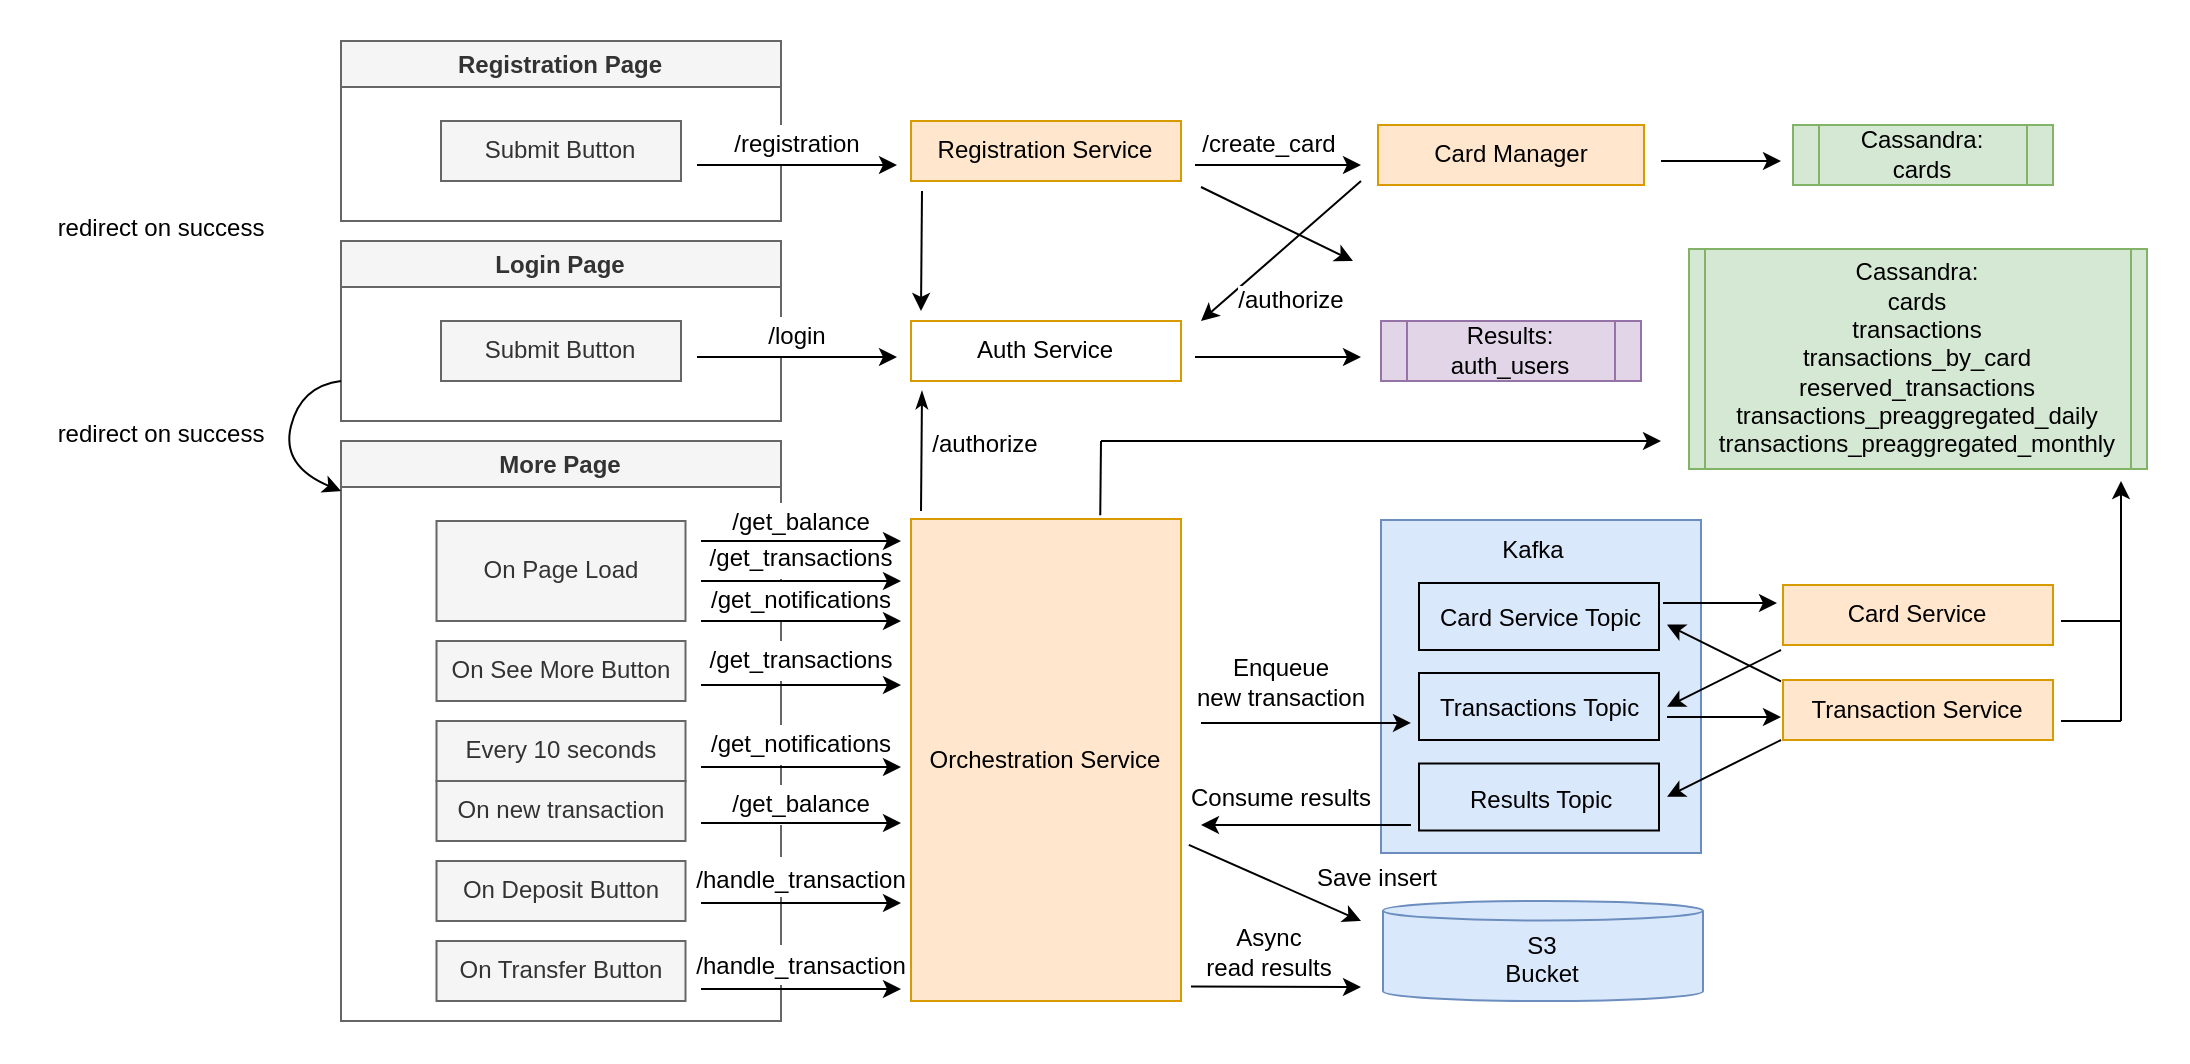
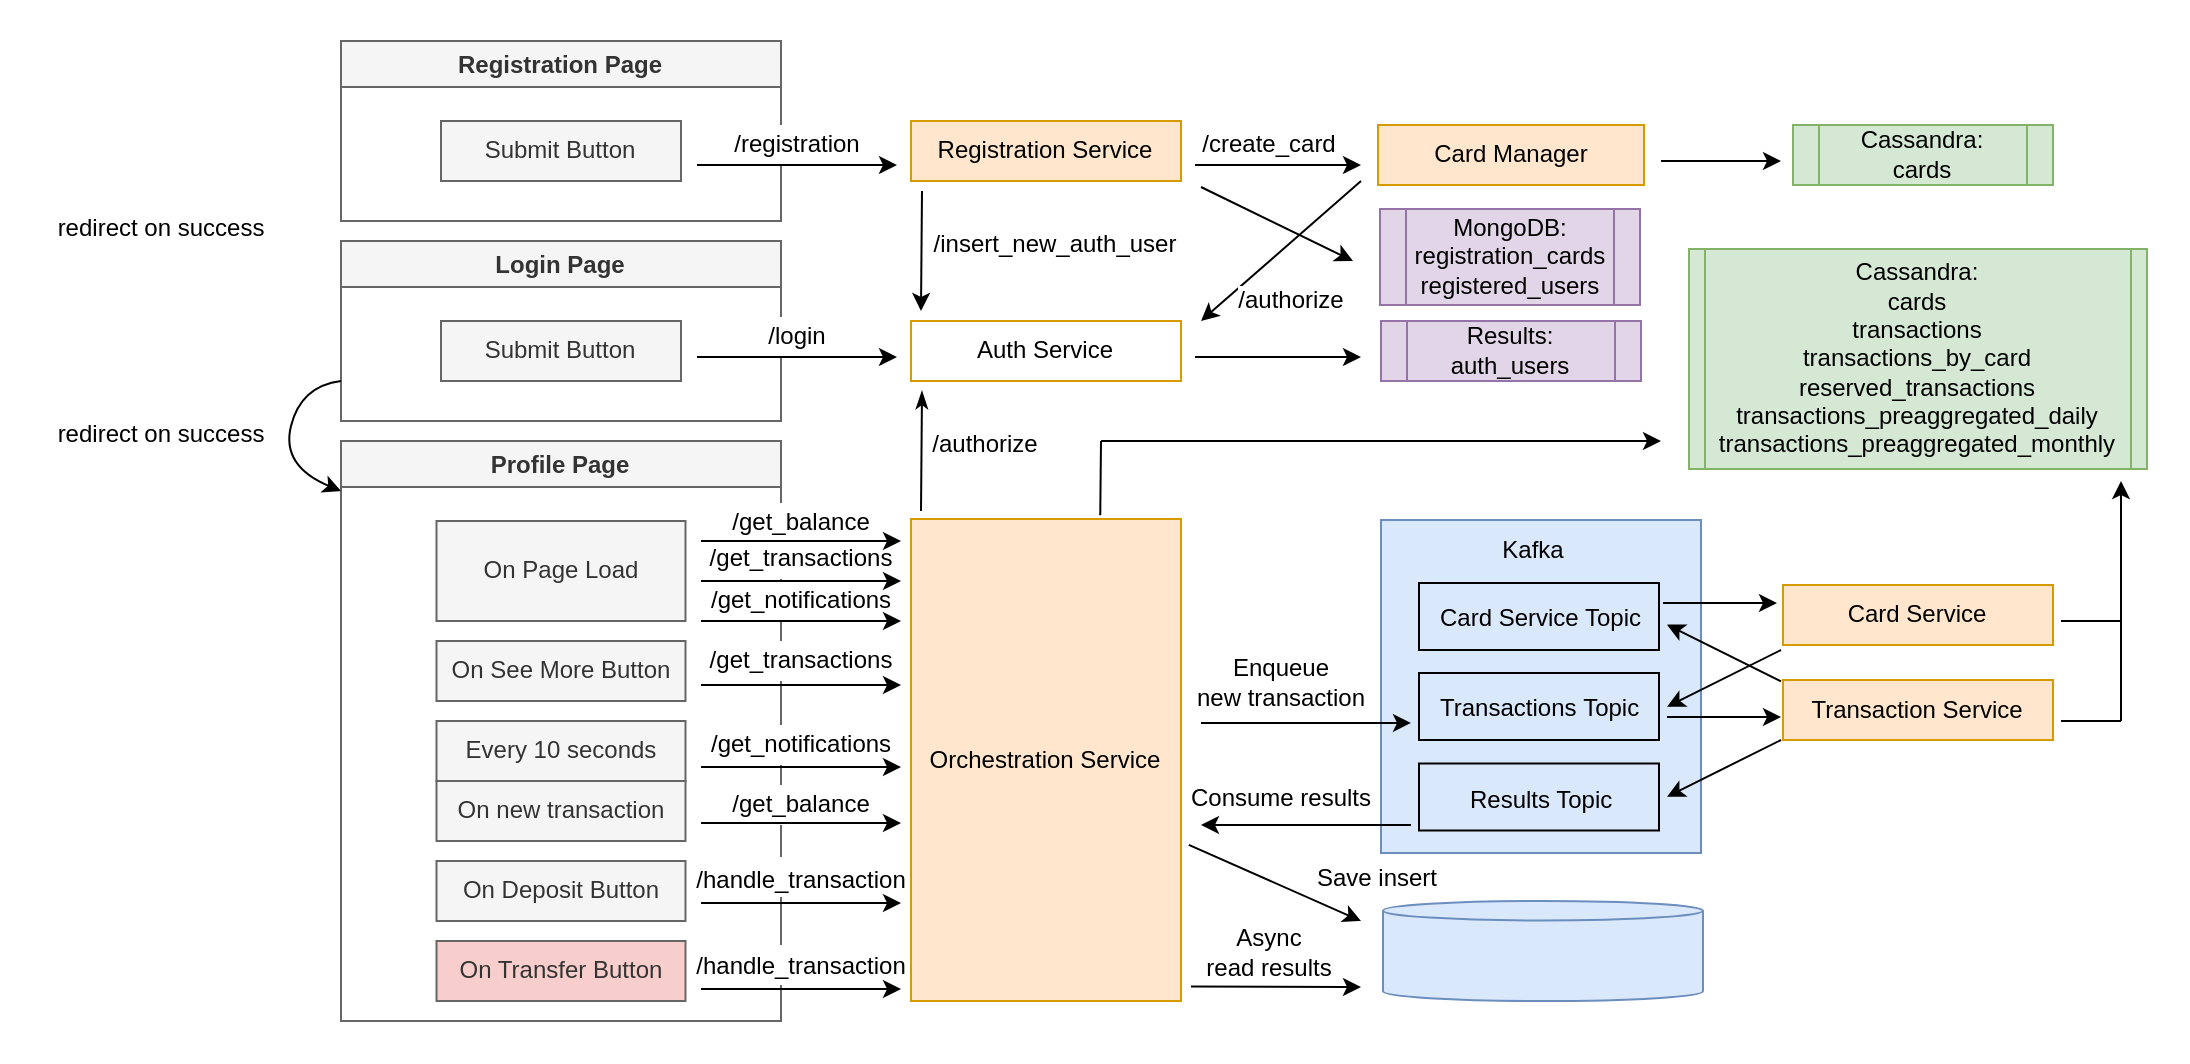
+ <mxCell id="44" value="&lt;span style=&quot;background-color: rgb(255, 255, 255);&quot;&gt;/insert_new_auth_user&lt;/span&gt;" style="text;html=1;align=center;verticalAlign=middle;resizable=0;points=[];autosize=1;fillColor=none;" parent="1" vertex="1"><mxGeometry x="457" y="112" width="140" height="20" as="geometry" /></mxCell>
+ <mxCell id="83" value="MongoDB: registration_cards&lt;br&gt;registered_users" style="shape=process;whiteSpace=wrap;html=1;backgroundOutline=1;labelBackgroundColor=none;fillColor=#e1d5e7;strokeColor=#9673a6;" parent="1" vertex="1"><mxGeometry x="689.5" y="104" width="130" height="48" as="geometry" /></mxCell>
- <mxCell id="4" value="More Page" style="swimlane;fillColor=#f5f5f5;strokeColor=#666666;fontColor=#333333;" parent="1" vertex="1"><mxGeometry x="170" y="220" width="220" height="290" as="geometry" /></mxCell>
+ <mxCell id="4" value="Profile Page" style="swimlane;fillColor=#f5f5f5;strokeColor=#666666;fontColor=#333333;" parent="1" vertex="1"><mxGeometry x="170" y="220" width="220" height="290" as="geometry" /></mxCell>
- <mxCell id="72" value="&lt;span style=&quot;color: rgb(0, 0, 0); font-family: Helvetica; font-size: 12px; font-style: normal; font-variant-ligatures: normal; font-variant-caps: normal; font-weight: 400; letter-spacing: normal; orphans: 2; text-indent: 0px; text-transform: none; widows: 2; word-spacing: 0px; -webkit-text-stroke-width: 0px; text-decoration-thickness: initial; text-decoration-style: initial; text-decoration-color: initial; float: none; display: inline !important;&quot;&gt;S3&lt;/span&gt;&lt;br style=&quot;color: rgb(0, 0, 0); font-family: Helvetica; font-size: 12px; font-style: normal; font-variant-ligatures: normal; font-variant-caps: normal; font-weight: 400; letter-spacing: normal; orphans: 2; text-indent: 0px; text-transform: none; widows: 2; word-spacing: 0px; -webkit-text-stroke-width: 0px; text-decoration-thickness: initial; text-decoration-style: initial; text-decoration-color: initial;&quot;&gt;&lt;span style=&quot;color: rgb(0, 0, 0); font-family: Helvetica; font-size: 12px; font-style: normal; font-variant-ligatures: normal; font-variant-caps: normal; font-weight: 400; letter-spacing: normal; orphans: 2; text-indent: 0px; text-transform: none; widows: 2; word-spacing: 0px; -webkit-text-stroke-width: 0px; text-decoration-thickness: initial; text-decoration-style: initial; text-decoration-color: initial; float: none; display: inline !important;&quot;&gt;Bucket&lt;/span&gt;" style="text;whiteSpace=wrap;html=1;align=center;" parent="1" vertex="1"><mxGeometry x="741" y="459" width="60" height="40" as="geometry" /></mxCell>
- <mxCell id="7" value="On Transfer Button" style="rounded=0;whiteSpace=wrap;html=1;fillColor=#f5f5f5;fontColor=#333333;strokeColor=#666666;" parent="4" vertex="1"><mxGeometry x="47.75" y="250" width="124.5" height="30" as="geometry" /></mxCell>
+ <mxCell id="7" value="On Transfer Button" style="rounded=0;whiteSpace=wrap;html=1;fillColor=#f8cecc;fontColor=#333333;strokeColor=#666666;" parent="4" vertex="1"><mxGeometry x="47.75" y="250" width="124.5" height="30" as="geometry" /></mxCell>
